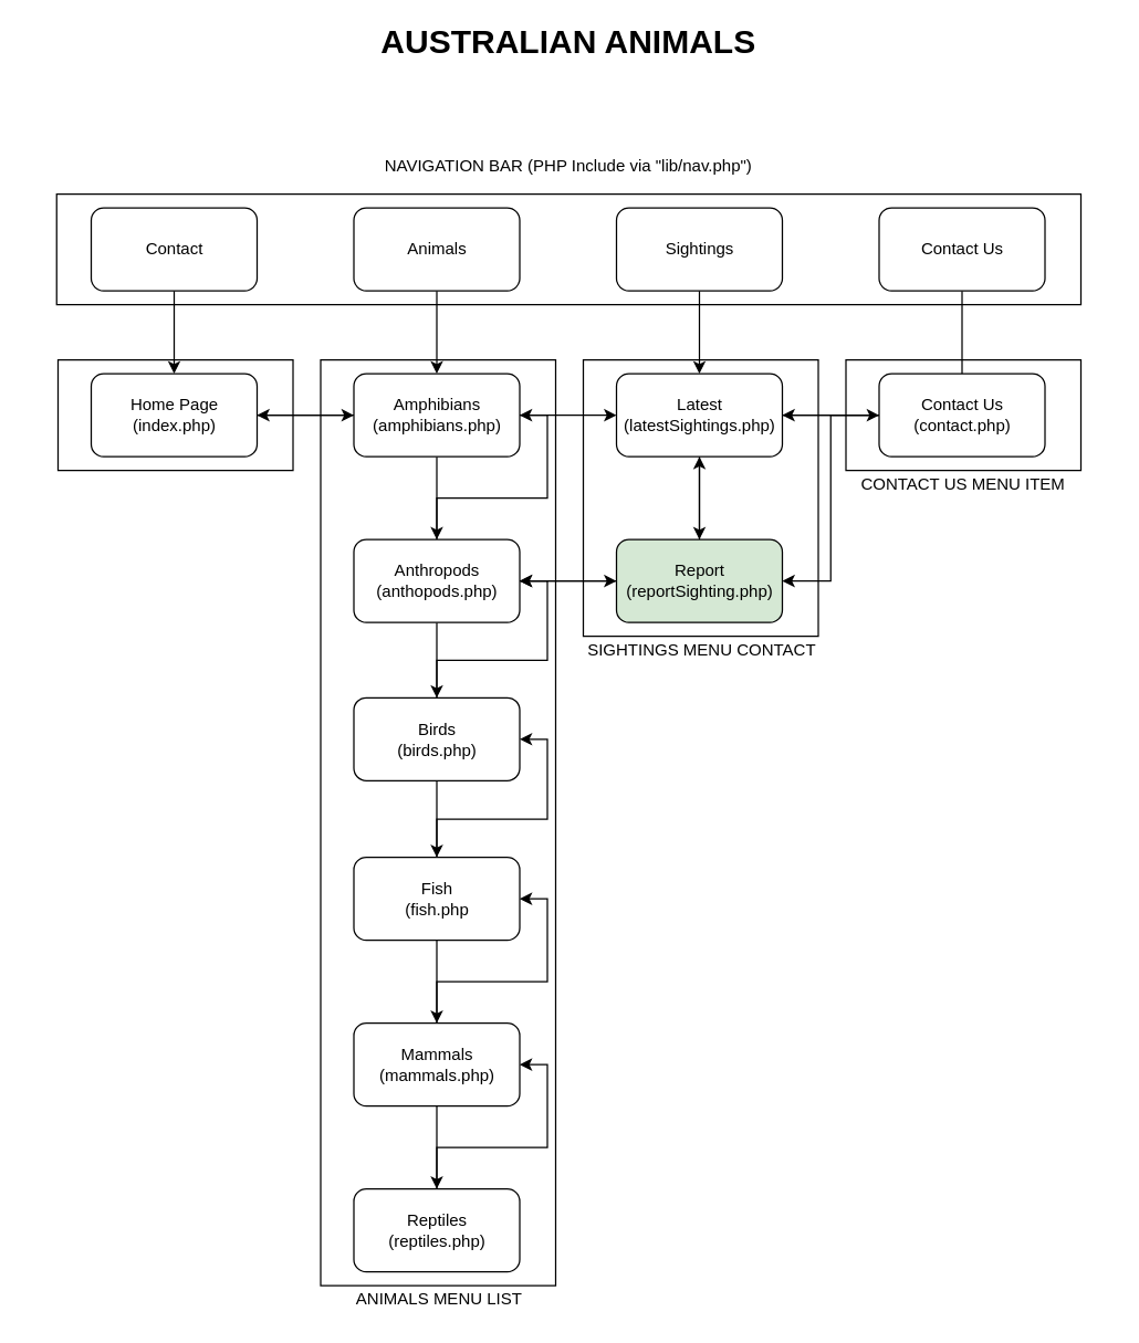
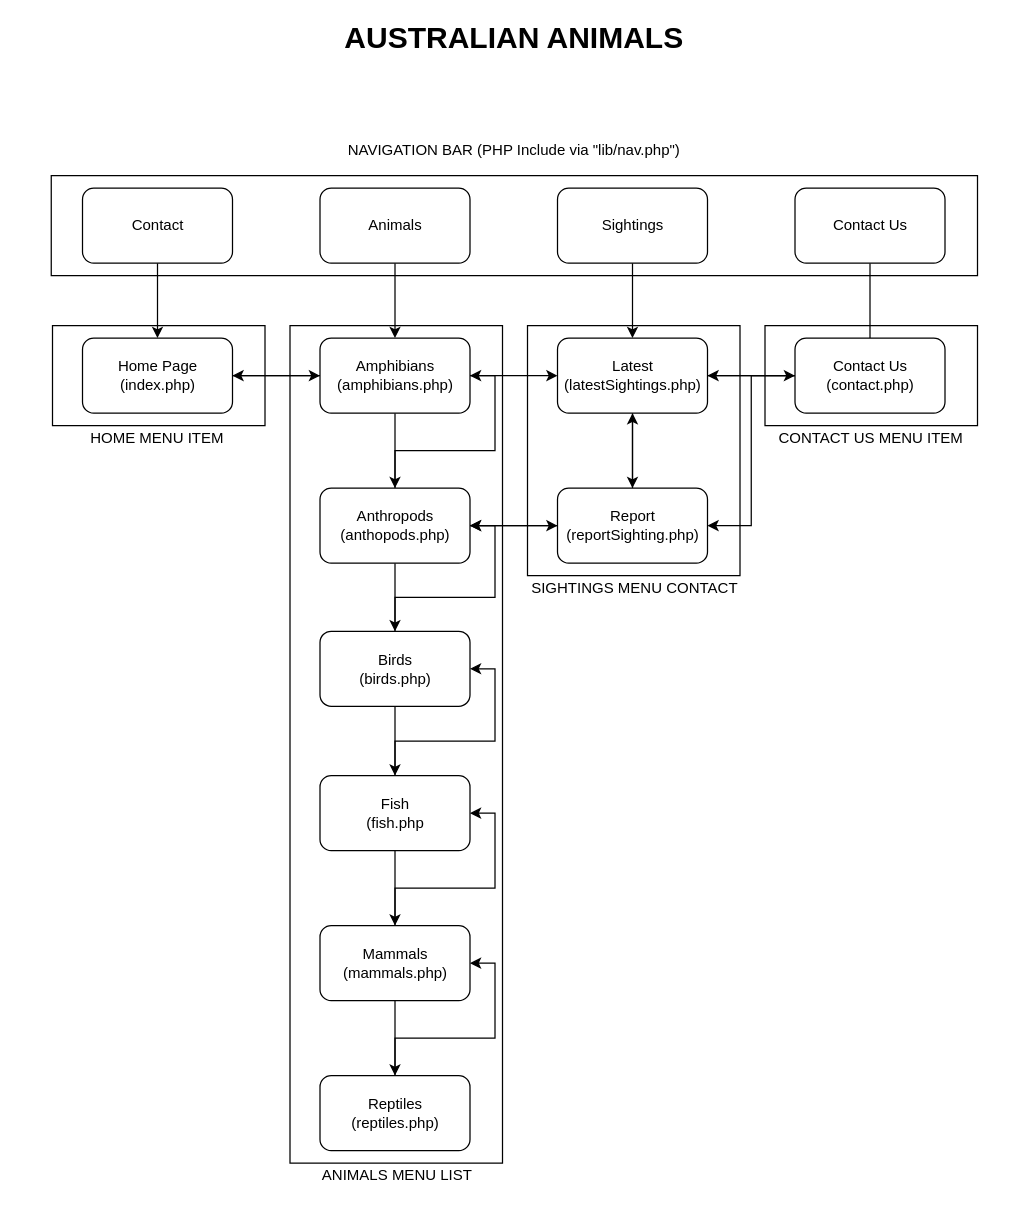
+ <mxCell id="47" value="HOME MENU ITEM" style="text;html=1;strokeColor=none;fillColor=none;align=center;verticalAlign=middle;whiteSpace=wrap;rounded=0;" vertex="1" parent="1"><mxGeometry x="20" y="340" width="211" height="20" as="geometry" /></mxCell>
- <mxCell id="37" value="Report&lt;br&gt;(reportSighting.php)" style="rounded=1;whiteSpace=wrap;html=1;fillColor=#d5e8d4;" vertex="1" parent="1"><mxGeometry x="445.5" y="390" width="120" height="60" as="geometry" /></mxCell>
+ <mxCell id="37" value="Report&lt;br&gt;(reportSighting.php)" style="rounded=1;whiteSpace=wrap;html=1;" vertex="1" parent="1"><mxGeometry x="445.5" y="390" width="120" height="60" as="geometry" /></mxCell>
